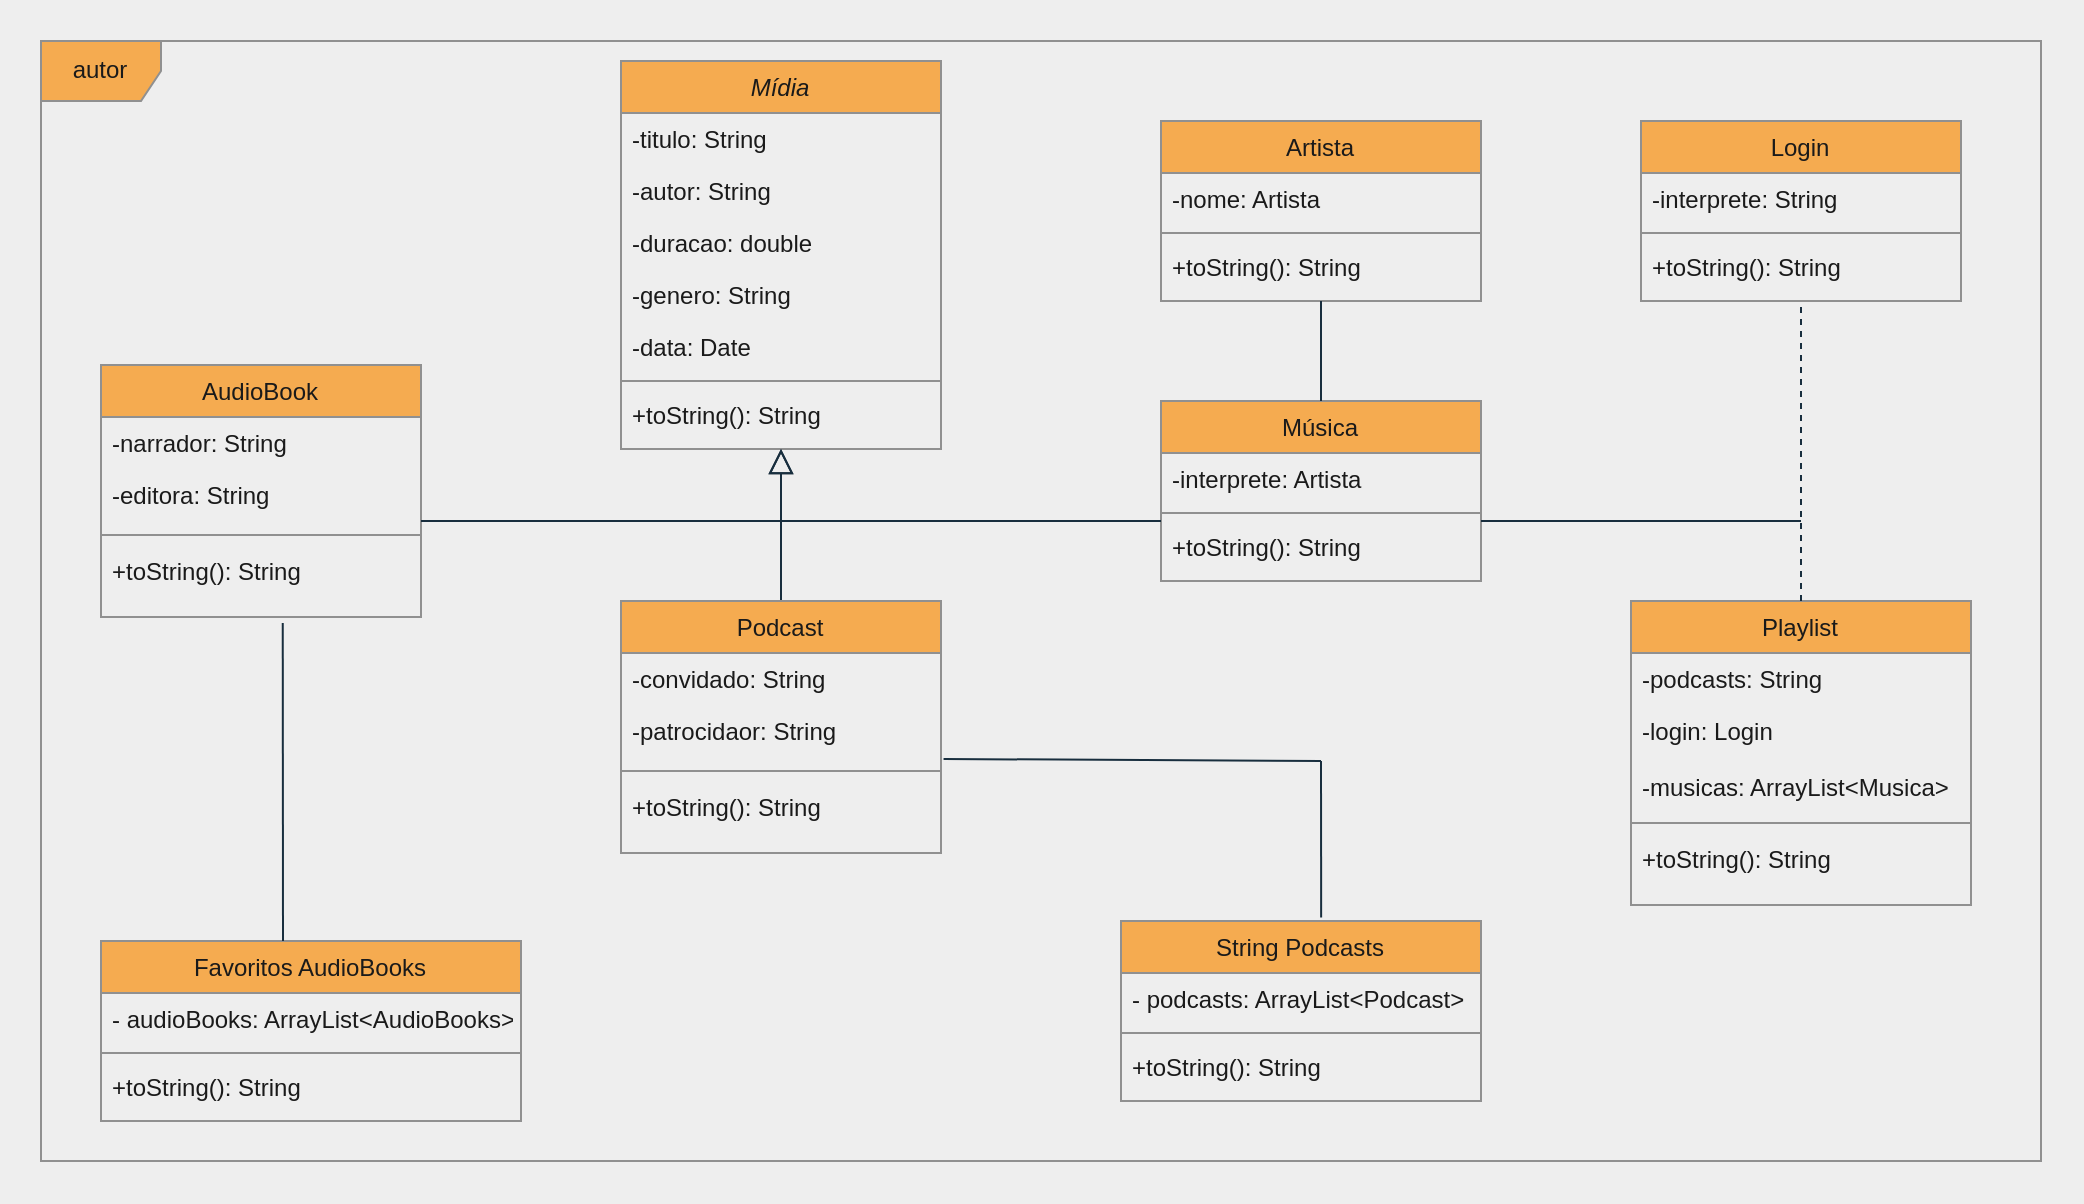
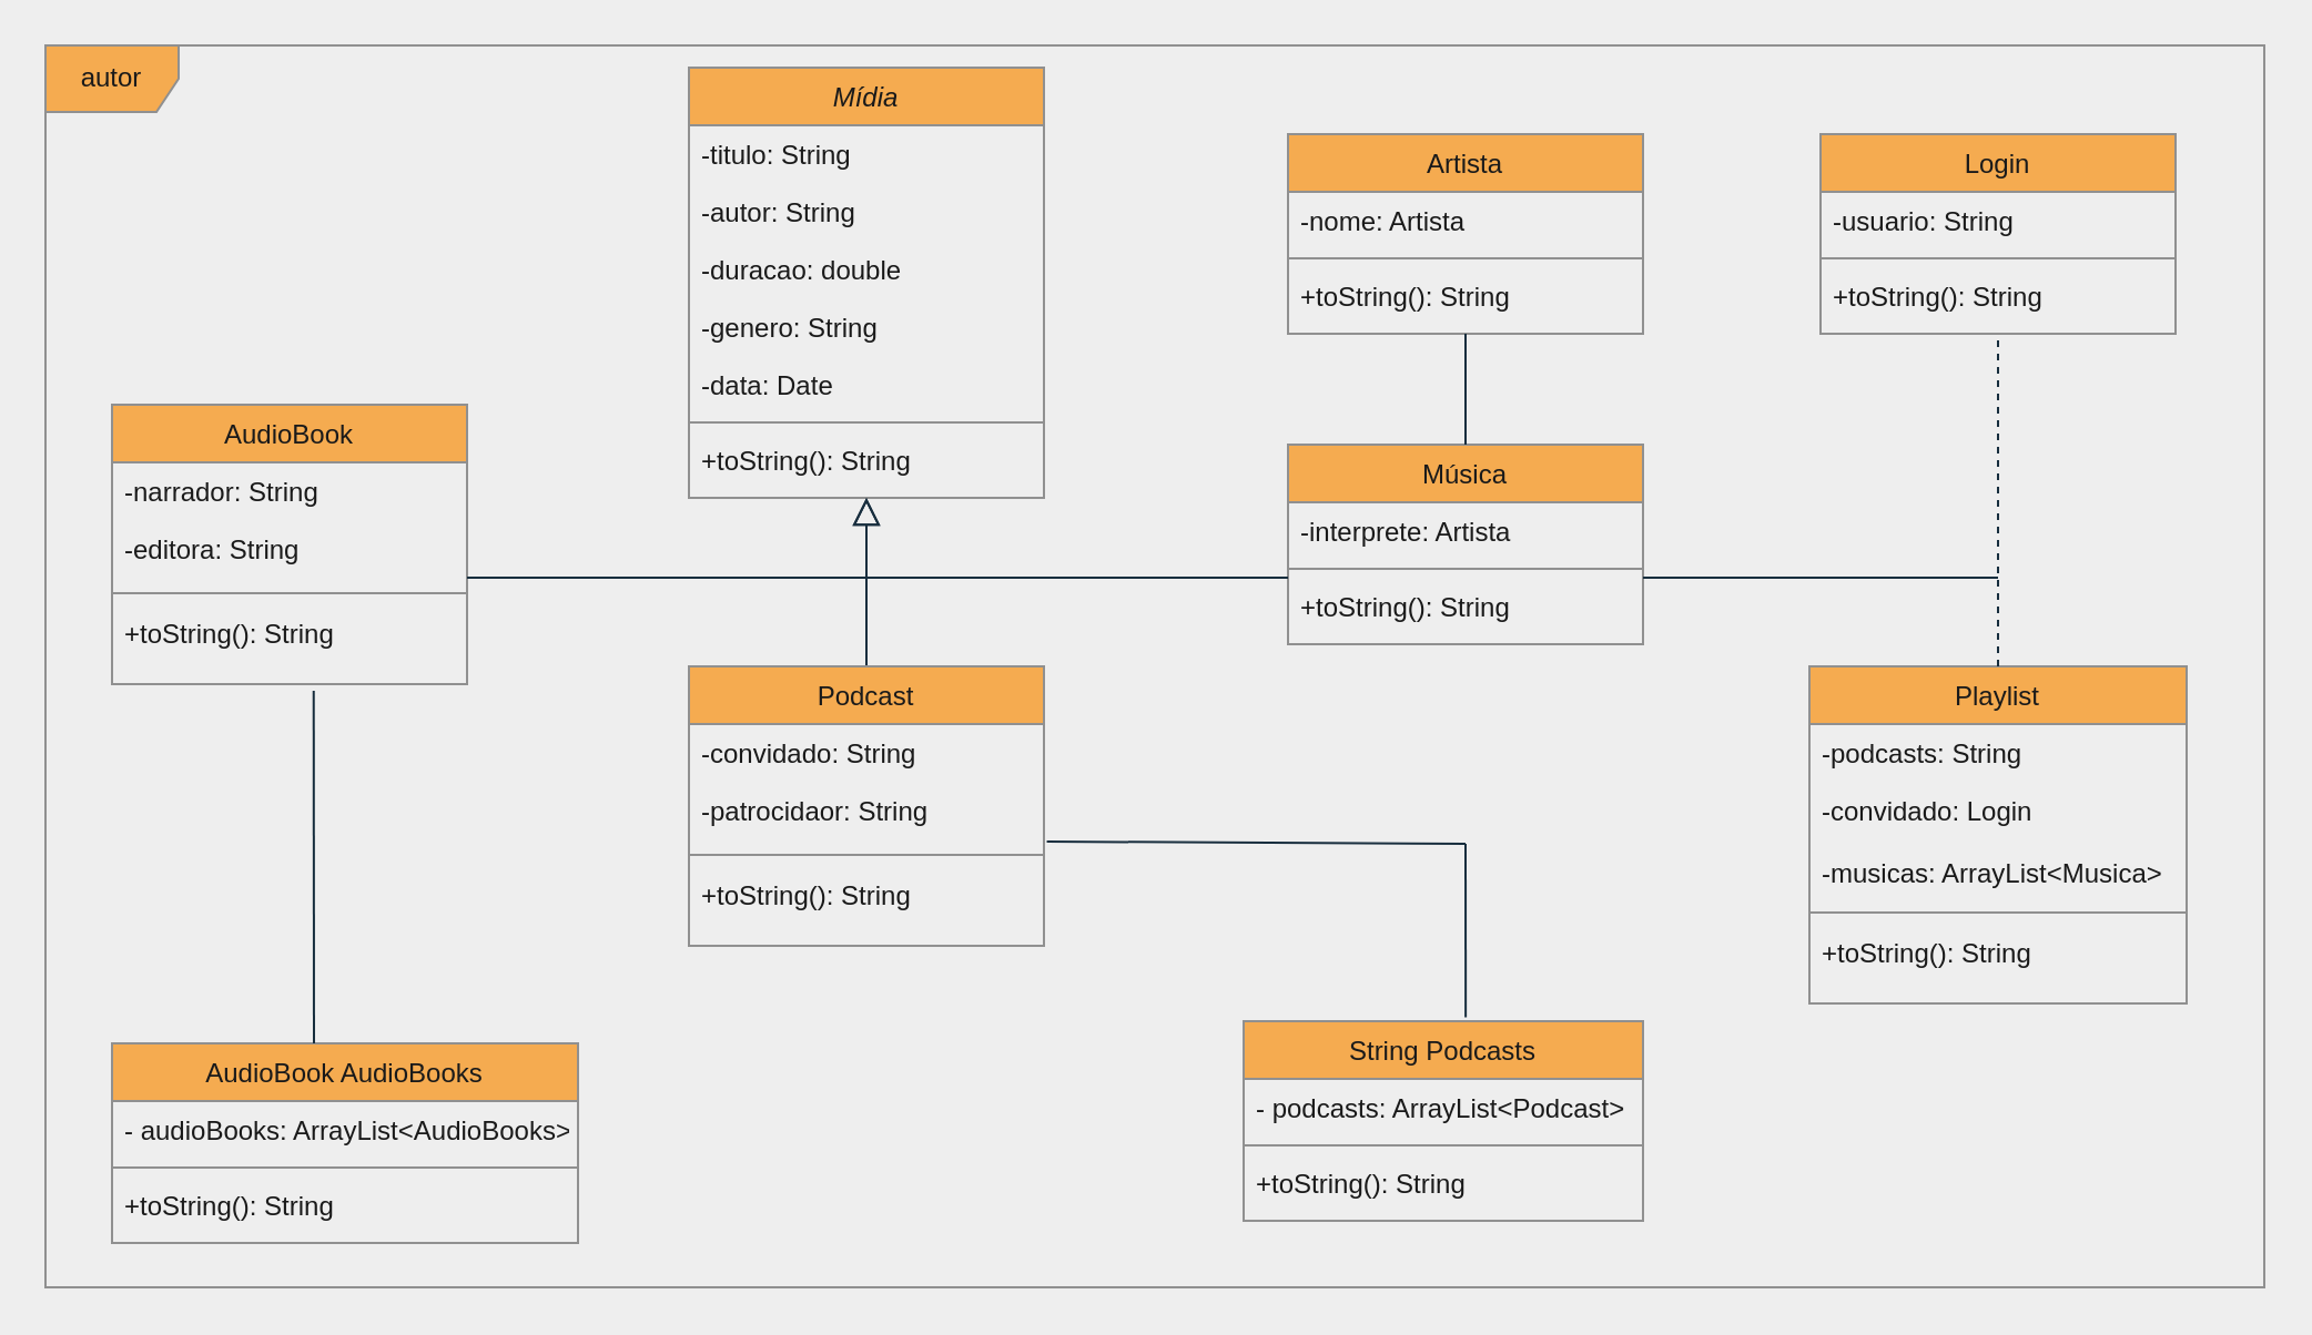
- <mxCell id="34" value="-interprete: String" style="text;align=left;verticalAlign=top;spacingLeft=4;spacingRight=4;overflow=hidden;rotatable=0;points=[[0,0.5],[1,0.5]];portConstraint=eastwest;fontColor=#1A1A1A;rounded=0;" vertex="1" parent="33"><mxGeometry y="26" width="160" height="26" as="geometry" /></mxCell>
+ <mxCell id="34" value="-usuario: String" style="text;align=left;verticalAlign=top;spacingLeft=4;spacingRight=4;overflow=hidden;rotatable=0;points=[[0,0.5],[1,0.5]];portConstraint=eastwest;fontColor=#1A1A1A;rounded=0;" vertex="1" parent="33"><mxGeometry y="26" width="160" height="26" as="geometry" /></mxCell>
- <mxCell id="39" value="-login: Login" style="text;align=left;verticalAlign=top;spacingLeft=4;spacingRight=4;overflow=hidden;rotatable=0;points=[[0,0.5],[1,0.5]];portConstraint=eastwest;fontColor=#1A1A1A;rounded=0;" vertex="1" parent="37"><mxGeometry y="52" width="170" height="28" as="geometry" /></mxCell>
+ <mxCell id="39" value="-convidado: Login" style="text;align=left;verticalAlign=top;spacingLeft=4;spacingRight=4;overflow=hidden;rotatable=0;points=[[0,0.5],[1,0.5]];portConstraint=eastwest;fontColor=#1A1A1A;rounded=0;" vertex="1" parent="37"><mxGeometry y="52" width="170" height="28" as="geometry" /></mxCell>
- <mxCell id="51" value="Favoritos AudioBooks" style="swimlane;fontStyle=0;align=center;verticalAlign=top;childLayout=stackLayout;horizontal=1;startSize=26;horizontalStack=0;resizeParent=1;resizeLast=0;collapsible=1;marginBottom=0;rounded=0;shadow=0;strokeWidth=1;fillColor=#F5AB50;strokeColor=#909090;fontColor=#1A1A1A;" vertex="1" parent="1"><mxGeometry x="50" y="470" width="210" height="90" as="geometry"><mxRectangle x="130" y="380" width="160" height="26" as="alternateBounds" /></mxGeometry></mxCell>
+ <mxCell id="51" value="AudioBook AudioBooks" style="swimlane;fontStyle=0;align=center;verticalAlign=top;childLayout=stackLayout;horizontal=1;startSize=26;horizontalStack=0;resizeParent=1;resizeLast=0;collapsible=1;marginBottom=0;rounded=0;shadow=0;strokeWidth=1;fillColor=#F5AB50;strokeColor=#909090;fontColor=#1A1A1A;" vertex="1" parent="1"><mxGeometry x="50" y="470" width="210" height="90" as="geometry"><mxRectangle x="130" y="380" width="160" height="26" as="alternateBounds" /></mxGeometry></mxCell>
